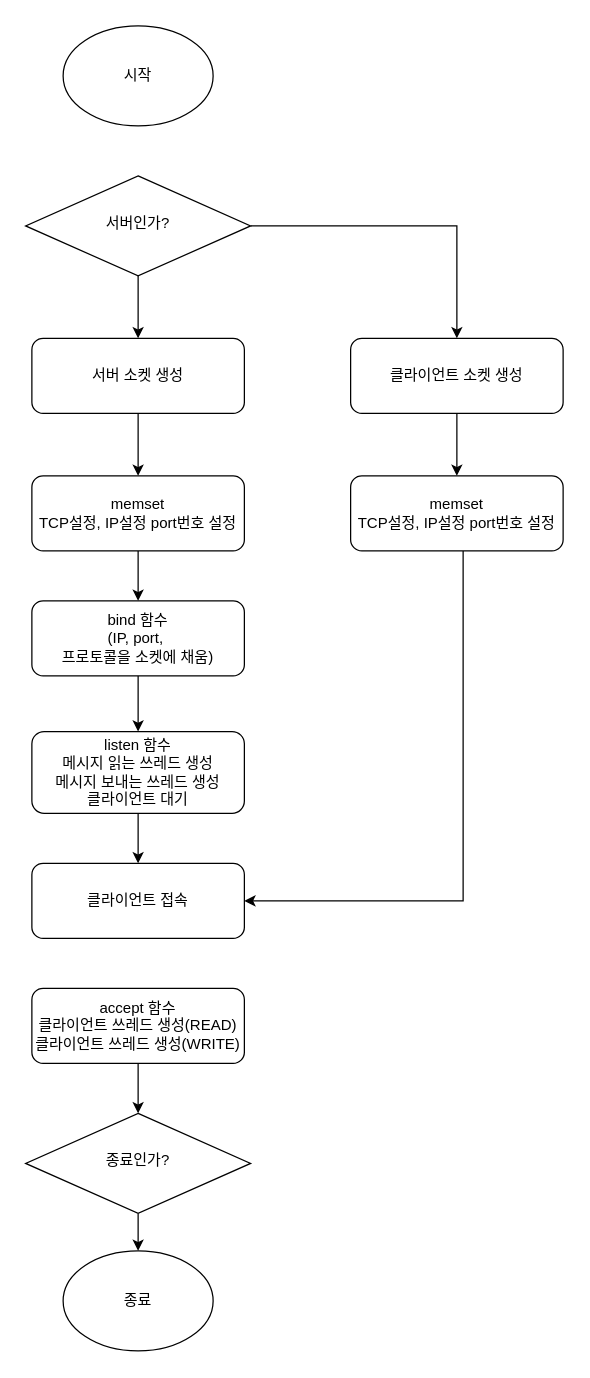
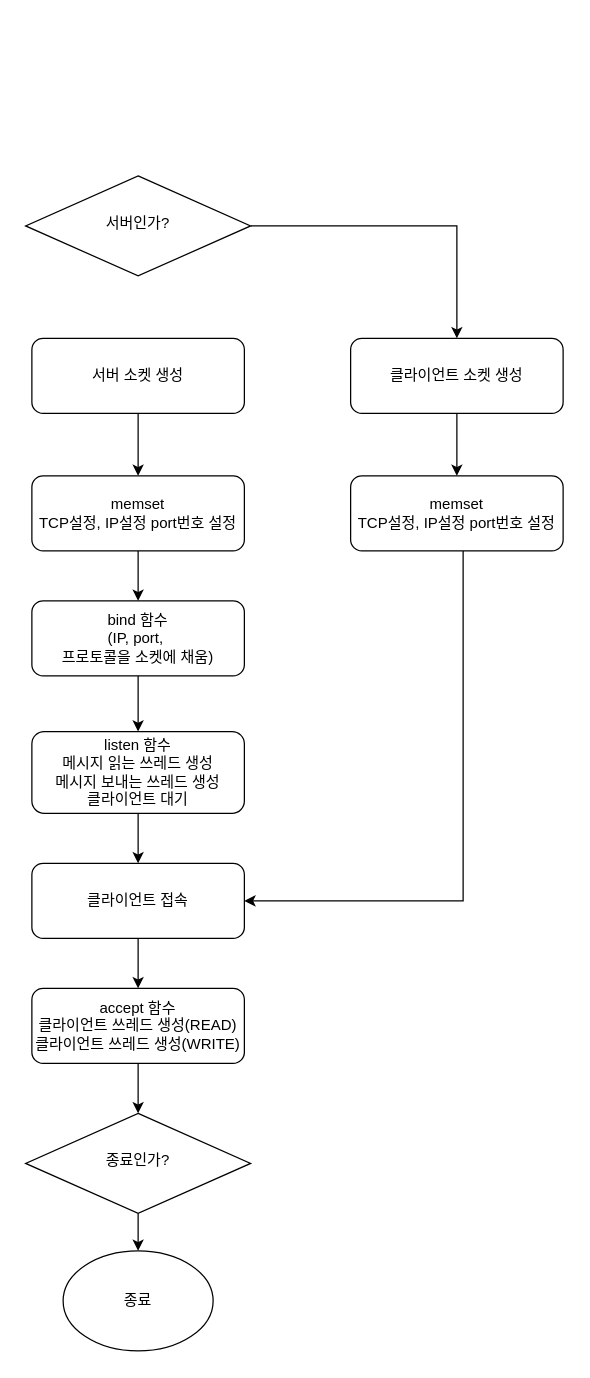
- <mxCell id="7" value="시작" style="ellipse;whiteSpace=wrap;html=1;" vertex="1" parent="1"><mxGeometry x="50" y="20" width="120" height="80" as="geometry" /></mxCell>
- <mxCell id="4" value="" style="edgeStyle=orthogonalEdgeStyle;rounded=0;orthogonalLoop=1;jettySize=auto;html=1;" edge="1" parent="1" source="6" target="3"><mxGeometry relative="1" as="geometry" /></mxCell>
+ <mxCell id="14" value="" style="edgeStyle=orthogonalEdgeStyle;rounded=0;orthogonalLoop=1;jettySize=auto;html=1;" edge="1" parent="1" source="15" target="17"><mxGeometry relative="1" as="geometry" /></mxCell>
